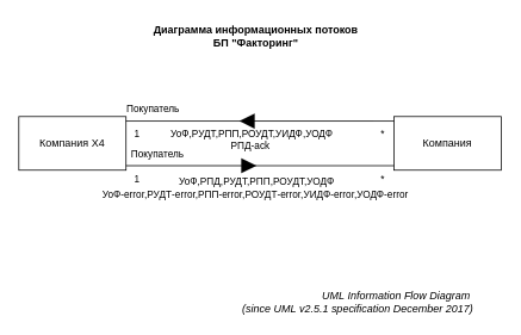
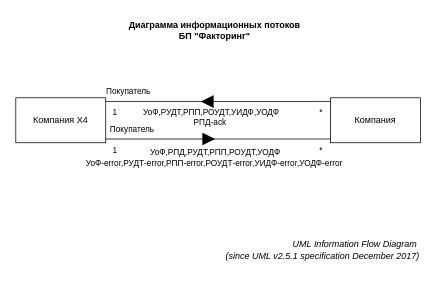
- <mxCell id="17" value="&lt;i&gt;UML Information Flow Diagram&amp;nbsp;&lt;br&gt;(since UML v2.5.1 specification December 2017)&lt;/i&gt;" style="text;html=1;align=right;verticalAlign=middle;resizable=0;points=[];autosize=1;strokeColor=none;fillColor=none;" vertex="1" parent="1"><mxGeometry x="250" y="318" width="280" height="40" as="geometry" /></mxCell>
+ <mxCell id="17" value="&lt;i&gt;UML Information Flow Diagram&amp;nbsp;&lt;br&gt;(since UML v2.5.1 specification December 2017)&lt;/i&gt;" style="text;html=1;align=right;verticalAlign=middle;resizable=0;points=[];autosize=1;strokeColor=none;fillColor=none;" vertex="1" parent="1"><mxGeometry x="280" y="313" width="280" height="40" as="geometry" /></mxCell>
